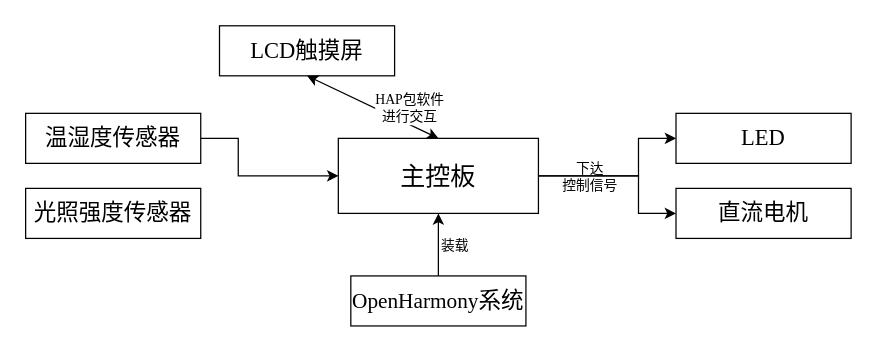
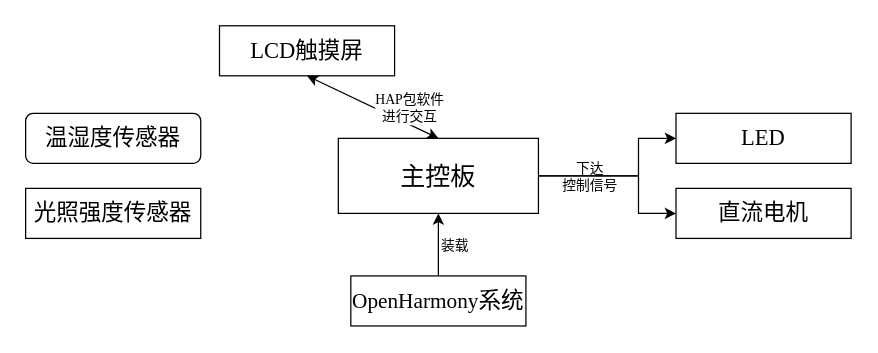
- <mxCell id="7" value="&lt;font style=&quot;font-size: 18px;&quot; face=&quot;宋体&quot;&gt;温湿度传感器&lt;/font&gt;" style="rounded=0;whiteSpace=wrap;html=1;" vertex="1" parent="1"><mxGeometry x="20" y="90" width="140" height="40" as="geometry" /></mxCell>
+ <mxCell id="7" value="&lt;font style=&quot;font-size: 18px;&quot; face=&quot;宋体&quot;&gt;温湿度传感器&lt;/font&gt;" style="whiteSpace=wrap;html=1;rounded=1;" vertex="1" parent="1"><mxGeometry x="20" y="90" width="140" height="40" as="geometry" /></mxCell>
- <mxCell id="6" style="edgeStyle=orthogonalEdgeStyle;rounded=0;orthogonalLoop=1;jettySize=auto;html=1;exitX=1;exitY=0.5;exitDx=0;exitDy=0;entryX=0;entryY=0.5;entryDx=0;entryDy=0;" edge="1" parent="1" source="7" target="5"><mxGeometry relative="1" as="geometry"><Array as="points"><mxPoint x="190" y="110" /><mxPoint x="190" y="140" /></Array></mxGeometry></mxCell>
